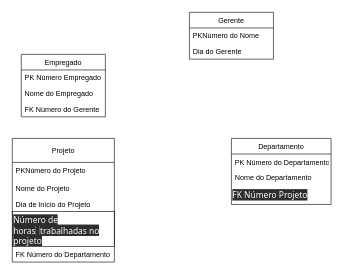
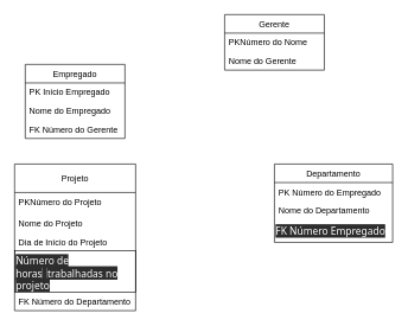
- <mxCell id="8" value="Dia do Gerente" style="text;strokeColor=none;fillColor=none;align=left;verticalAlign=top;spacingLeft=4;spacingRight=4;overflow=hidden;rotatable=0;points=[[0,0.5],[1,0.5]];portConstraint=eastwest;" parent="6" vertex="1"><mxGeometry y="52" width="140" height="26" as="geometry" /></mxCell>
+ <mxCell id="8" value="Nome do Gerente" style="text;strokeColor=none;fillColor=none;align=left;verticalAlign=top;spacingLeft=4;spacingRight=4;overflow=hidden;rotatable=0;points=[[0,0.5],[1,0.5]];portConstraint=eastwest;" parent="6" vertex="1"><mxGeometry y="52" width="140" height="26" as="geometry" /></mxCell>
- <mxCell id="3" value="PK Número Empregado" style="text;strokeColor=none;fillColor=none;align=left;verticalAlign=top;spacingLeft=4;spacingRight=4;overflow=hidden;rotatable=0;points=[[0,0.5],[1,0.5]];portConstraint=eastwest;" parent="2" vertex="1"><mxGeometry y="26" width="140" height="26" as="geometry" /></mxCell>
+ <mxCell id="3" value="PK Início Empregado" style="text;strokeColor=none;fillColor=none;align=left;verticalAlign=top;spacingLeft=4;spacingRight=4;overflow=hidden;rotatable=0;points=[[0,0.5],[1,0.5]];portConstraint=eastwest;" parent="2" vertex="1"><mxGeometry y="26" width="140" height="26" as="geometry" /></mxCell>
- <mxCell id="16" value="PK Número do Departamento" style="text;strokeColor=none;fillColor=none;align=left;verticalAlign=top;spacingLeft=4;spacingRight=4;overflow=hidden;rotatable=0;points=[[0,0.5],[1,0.5]];portConstraint=eastwest;" parent="15" vertex="1"><mxGeometry y="26" width="166" height="26" as="geometry" /></mxCell>
+ <mxCell id="16" value="PK Número do Empregado" style="text;strokeColor=none;fillColor=none;align=left;verticalAlign=top;spacingLeft=4;spacingRight=4;overflow=hidden;rotatable=0;points=[[0,0.5],[1,0.5]];portConstraint=eastwest;" parent="15" vertex="1"><mxGeometry y="26" width="166" height="26" as="geometry" /></mxCell>
- <mxCell id="18" value="&lt;font color=&quot;#ffffff&quot; face=&quot;segoe ui web, segoe ui, segoe wp, segoe ui emoji, tahoma, arial, sans-serif&quot;&gt;&lt;span style=&quot;font-size: 14px ; background-color: rgb(45 , 45 , 45)&quot;&gt;FK Número Projeto&lt;/span&gt;&lt;/font&gt;" style="text;whiteSpace=wrap;html=1;" parent="15" vertex="1"><mxGeometry y="80" width="166" height="30" as="geometry" /></mxCell>
+ <mxCell id="18" value="&lt;font color=&quot;#ffffff&quot; face=&quot;segoe ui web, segoe ui, segoe wp, segoe ui emoji, tahoma, arial, sans-serif&quot;&gt;&lt;span style=&quot;font-size: 14px ; background-color: rgb(45 , 45 , 45)&quot;&gt;FK Número Empregado&lt;/span&gt;&lt;/font&gt;" style="text;whiteSpace=wrap;html=1;" parent="15" vertex="1"><mxGeometry y="80" width="166" height="30" as="geometry" /></mxCell>
